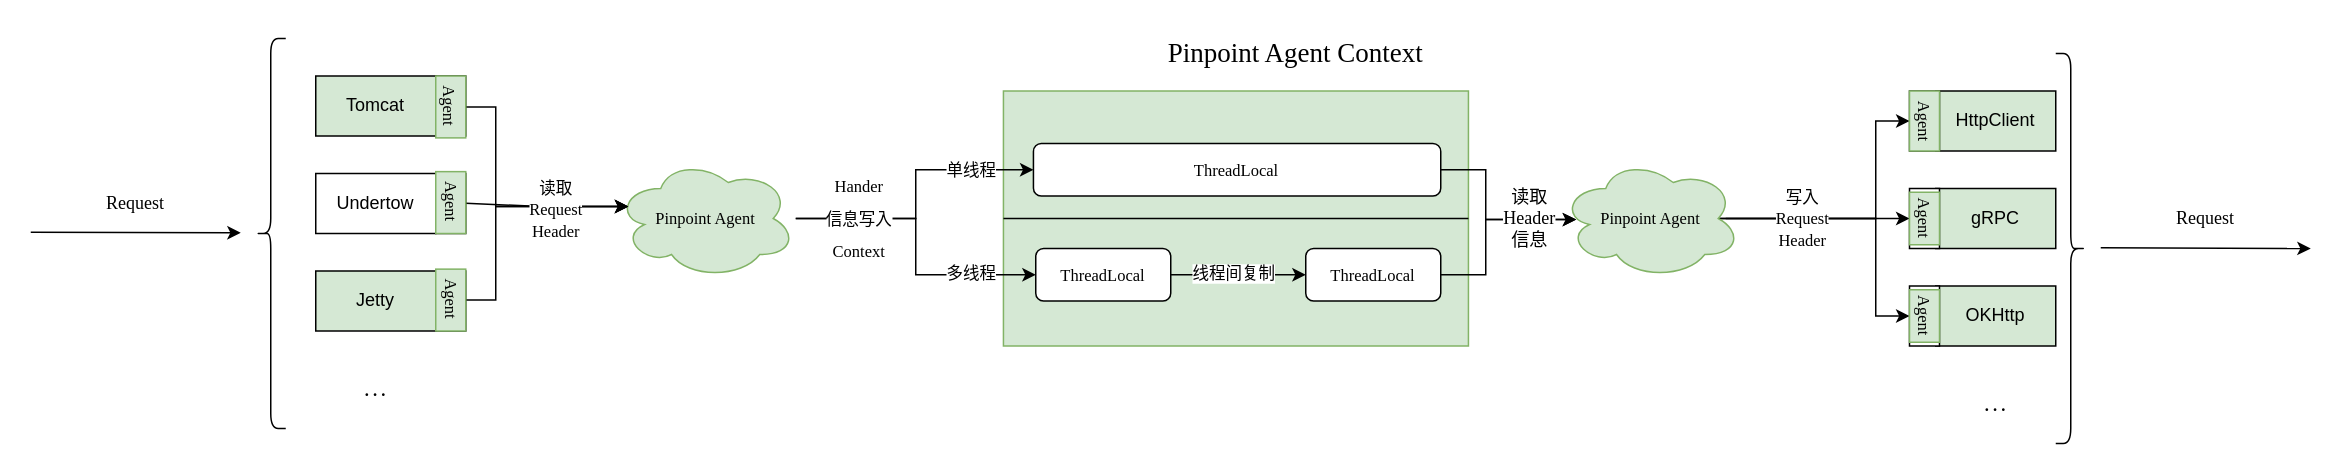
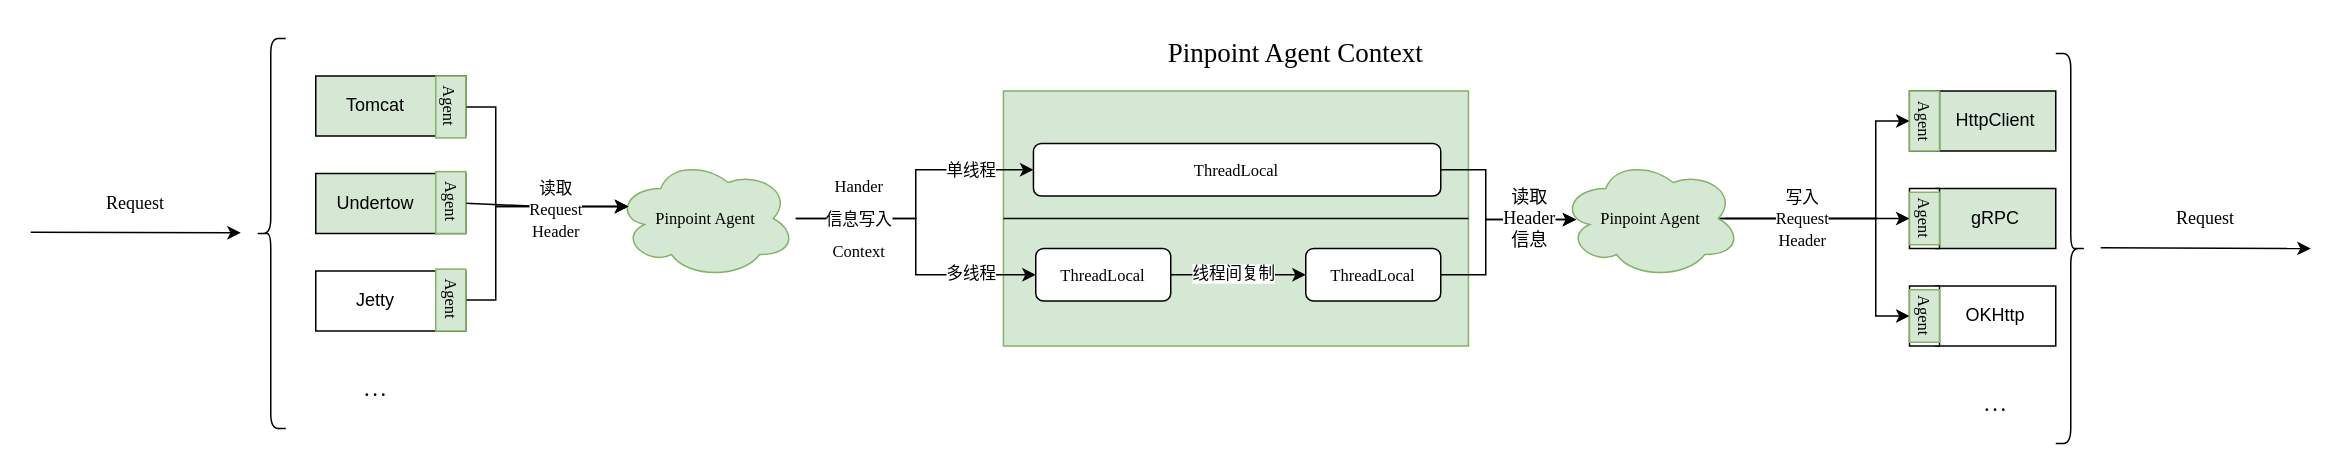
- <mxCell id="30" value="Undertow" style="rounded=0;whiteSpace=wrap;html=1;" vertex="1" parent="1"><mxGeometry x="210" y="115" width="80" height="40" as="geometry" /></mxCell>
+ <mxCell id="30" value="Undertow" style="rounded=0;whiteSpace=wrap;html=1;fillColor=#d5e8d4;" vertex="1" parent="1"><mxGeometry x="210" y="115" width="80" height="40" as="geometry" /></mxCell>
- <mxCell id="34" value="Jetty" style="rounded=0;whiteSpace=wrap;html=1;fillColor=#d5e8d4;" vertex="1" parent="1"><mxGeometry x="210" y="180" width="80" height="40" as="geometry" /></mxCell>
+ <mxCell id="34" value="Jetty" style="rounded=0;whiteSpace=wrap;html=1;" vertex="1" parent="1"><mxGeometry x="210" y="180" width="80" height="40" as="geometry" /></mxCell>
- <mxCell id="47" value="OKHttp" style="rounded=0;whiteSpace=wrap;html=1;fillColor=#d5e8d4;" vertex="1" parent="1"><mxGeometry x="1290" y="190" width="80" height="40" as="geometry" /></mxCell>
+ <mxCell id="47" value="OKHttp" style="rounded=0;whiteSpace=wrap;html=1;" vertex="1" parent="1"><mxGeometry x="1290" y="190" width="80" height="40" as="geometry" /></mxCell>
